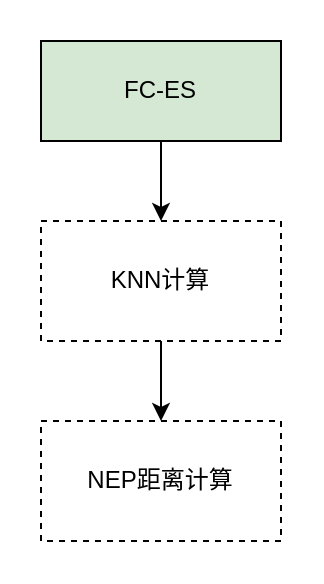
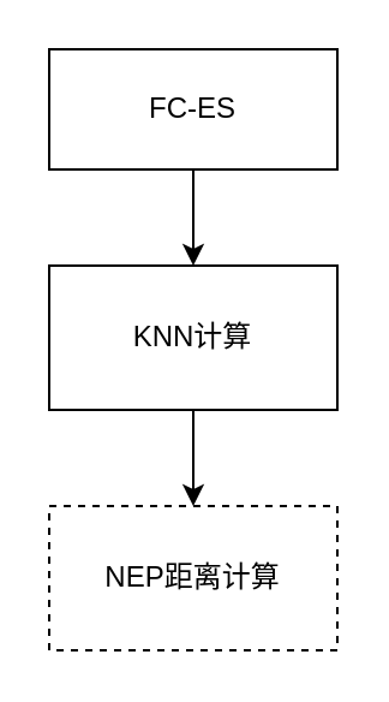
- <mxCell id="3" value="FC-ES" style="rounded=0;whiteSpace=wrap;html=1;fillColor=#d5e8d4;" vertex="1" parent="1"><mxGeometry x="20" y="20" width="120" height="50" as="geometry" /></mxCell>
+ <mxCell id="3" value="FC-ES" style="rounded=0;whiteSpace=wrap;html=1;" vertex="1" parent="1"><mxGeometry x="20" y="20" width="120" height="50" as="geometry" /></mxCell>
- <mxCell id="5" value="KNN计算" style="rounded=0;whiteSpace=wrap;html=1;dashed=1;" vertex="1" parent="1"><mxGeometry x="20" y="110" width="120" height="60" as="geometry" /></mxCell>
+ <mxCell id="5" value="KNN计算" style="rounded=0;whiteSpace=wrap;html=1;" vertex="1" parent="1"><mxGeometry x="20" y="110" width="120" height="60" as="geometry" /></mxCell>
